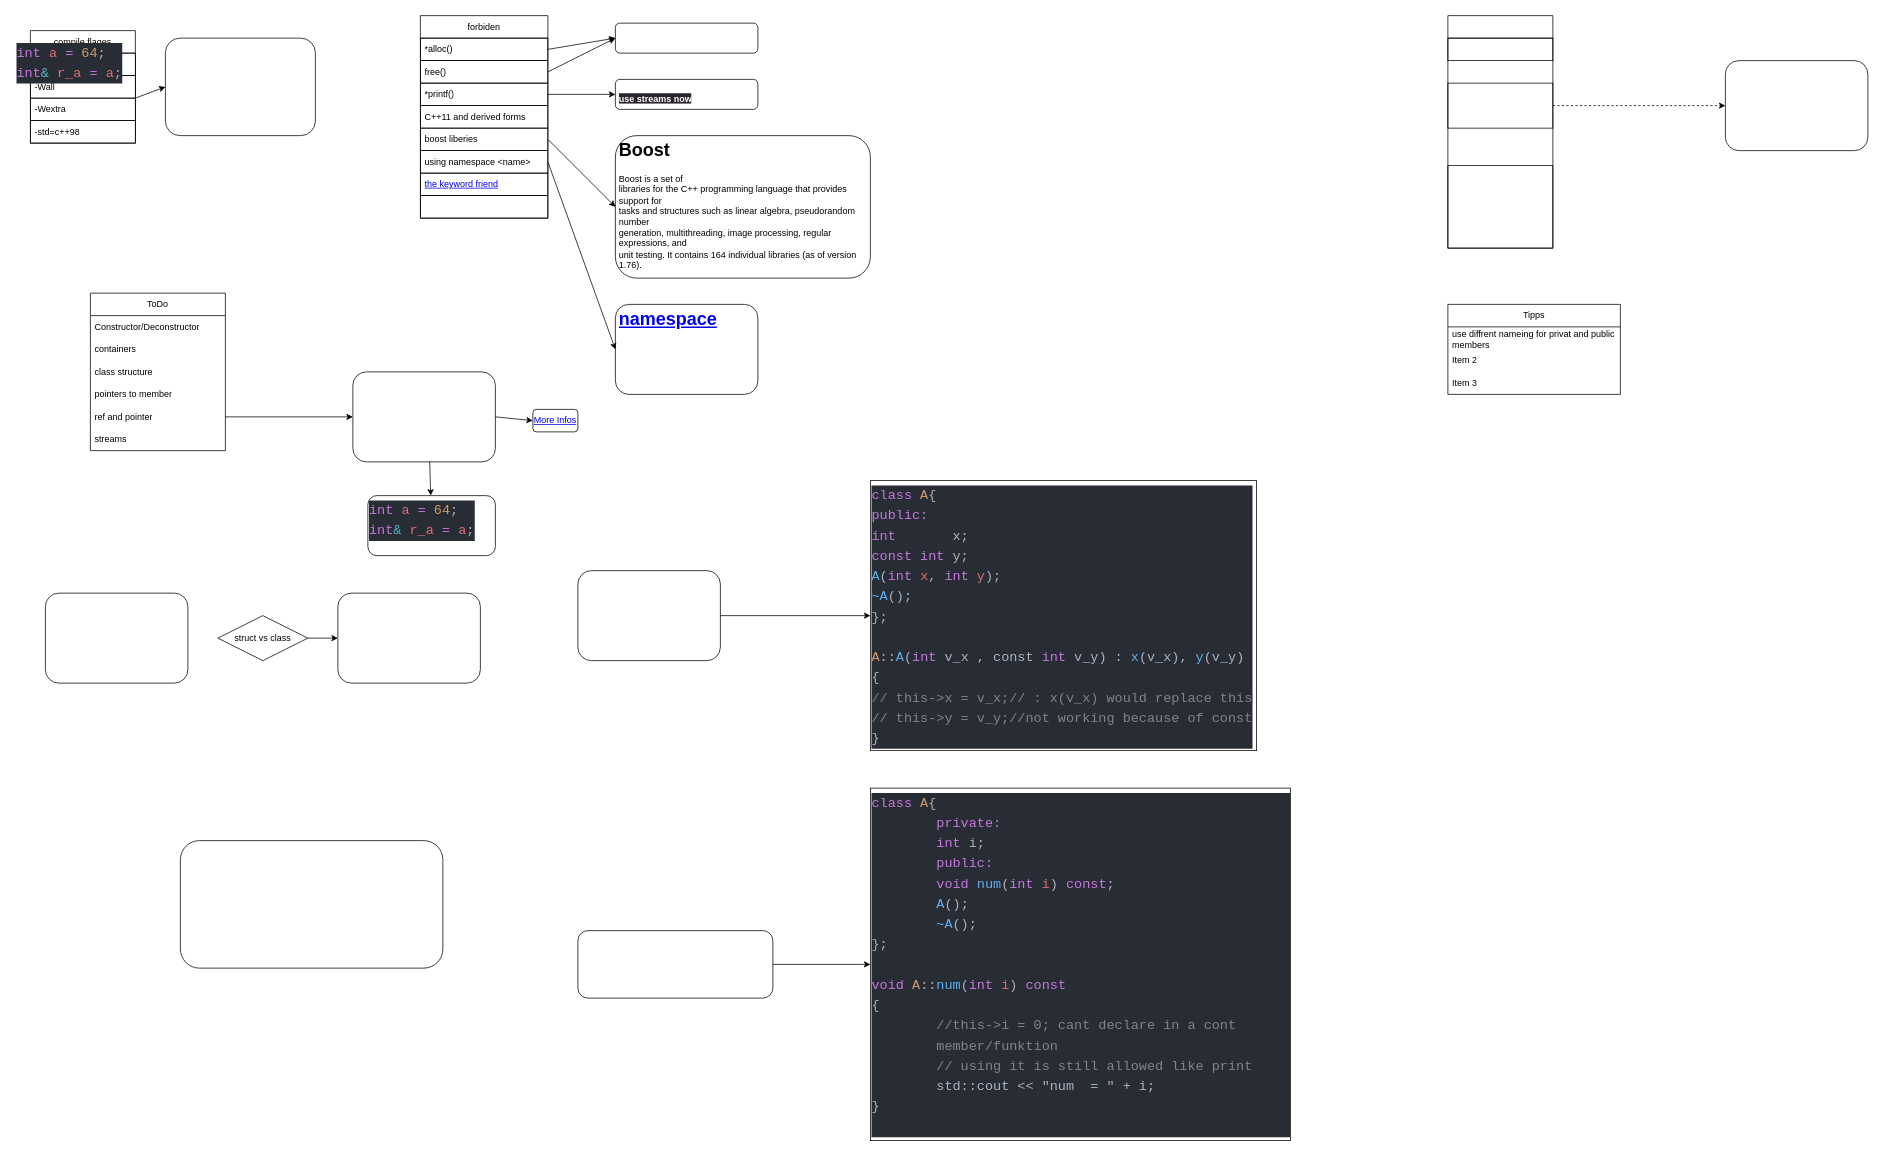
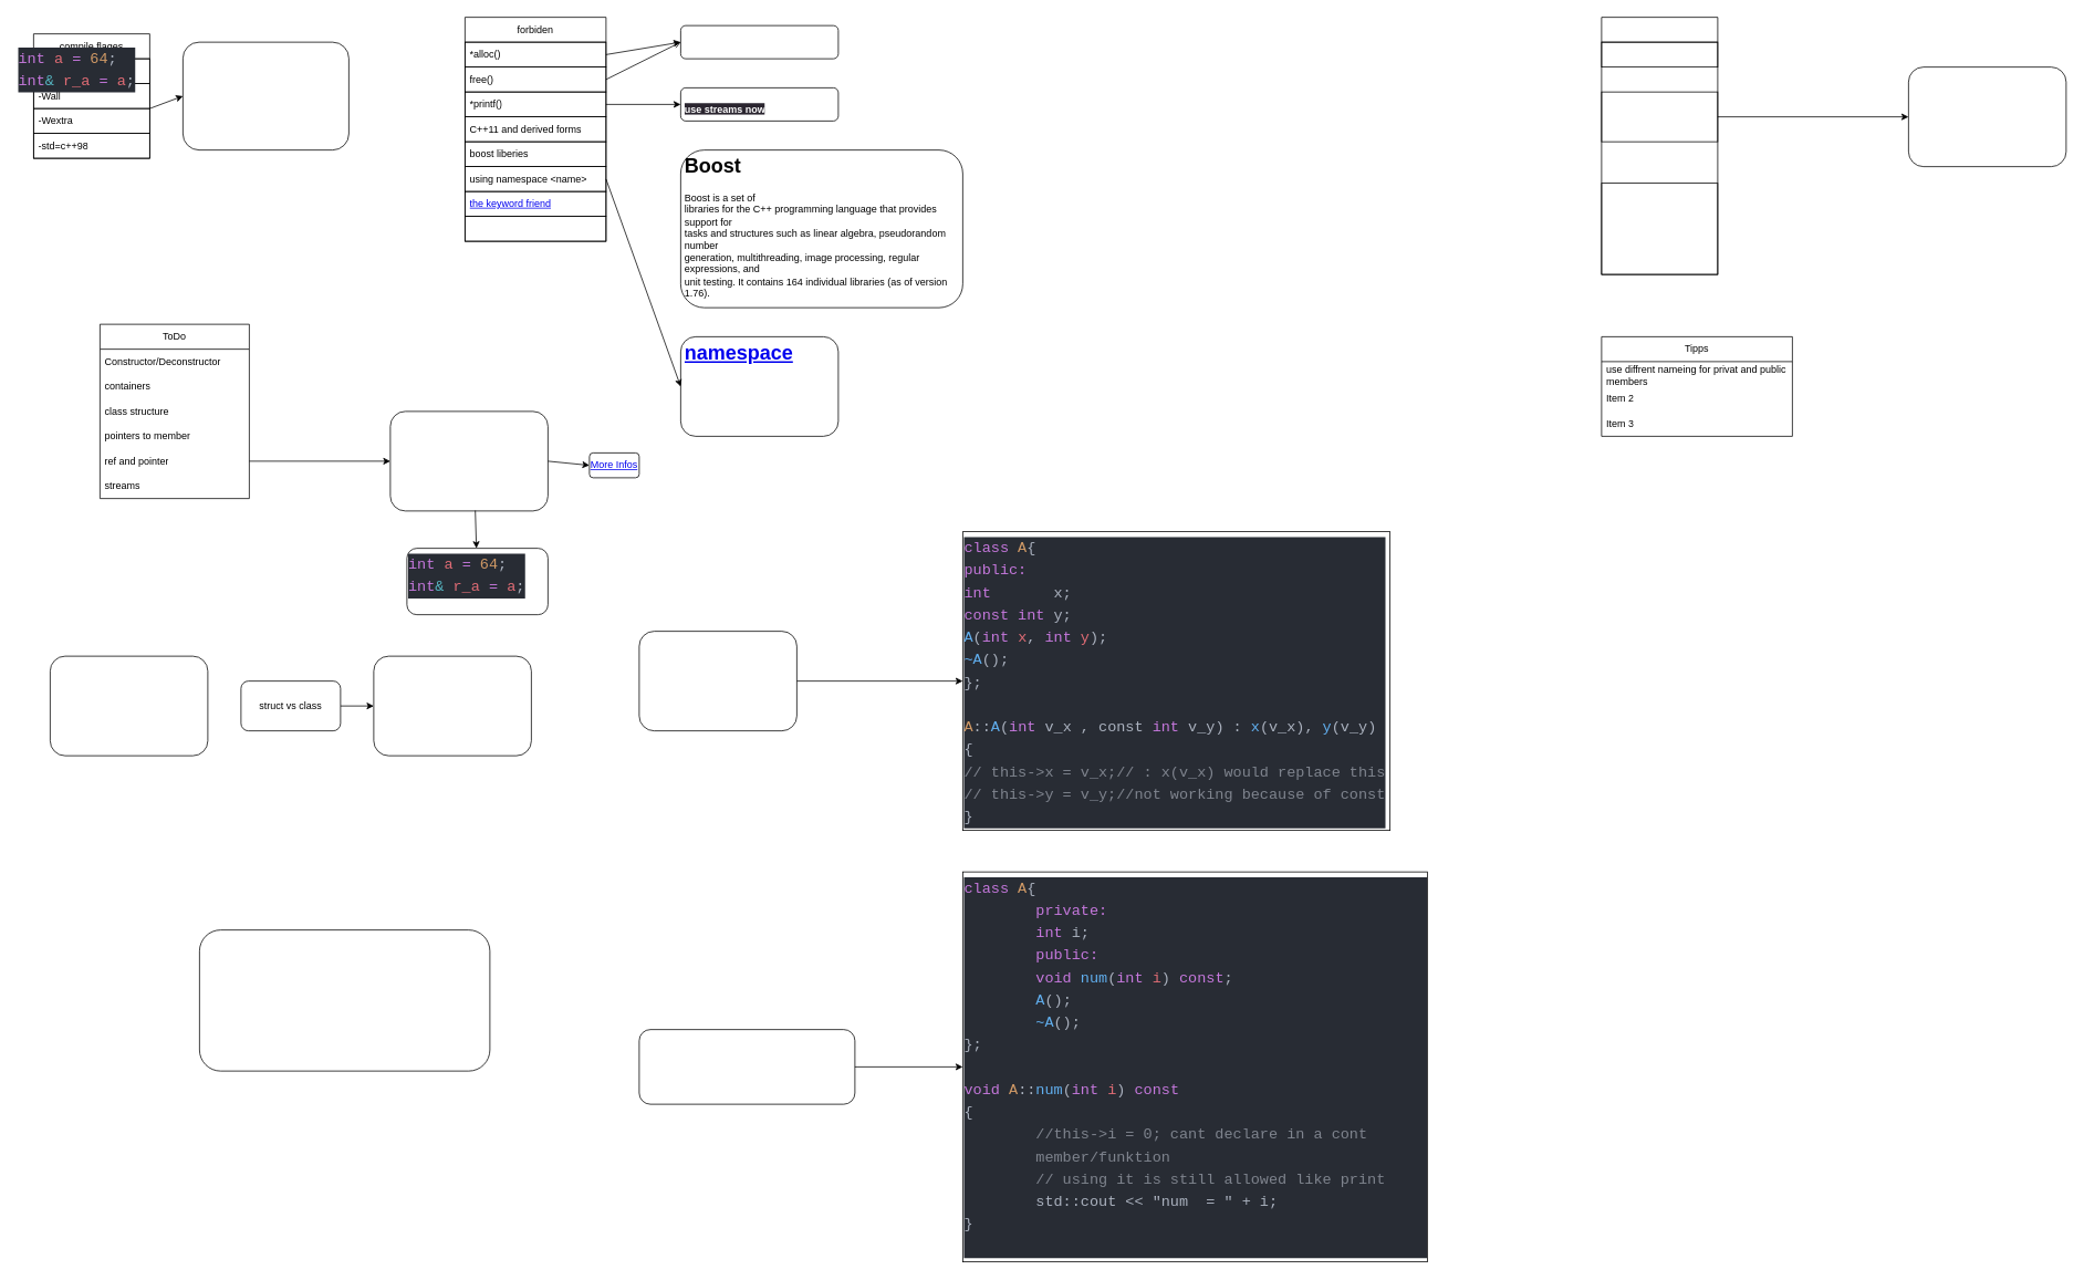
- <mxCell id="31" value="" style="endArrow=classic;html=1;fontColor=#FFFFFF;entryX=0;entryY=0.5;entryDx=0;entryDy=0;exitX=1;exitY=0.5;exitDx=0;exitDy=0;" parent="1" source="4" target="30" edge="1"><mxGeometry width="50" height="50" relative="1" as="geometry"><mxPoint x="340" y="500" as="sourcePoint" /><mxPoint x="250" y="460" as="targetPoint" /></mxGeometry></mxCell>
+ <mxCell id="31" value="" style="endArrow=open;html=1;fontColor=#FFFFFF;entryX=0;entryY=0.5;entryDx=0;entryDy=0;exitX=1;exitY=0.5;exitDx=0;exitDy=0;" parent="1" source="4" target="30" edge="1"><mxGeometry width="50" height="50" relative="1" as="geometry"><mxPoint x="340" y="500" as="sourcePoint" /><mxPoint x="250" y="460" as="targetPoint" /></mxGeometry></mxCell>
- <mxCell id="29" value="" style="endArrow=classic;html=1;fontColor=#FFFFFF;entryX=0;entryY=0.5;entryDx=0;entryDy=0;dashed=1;" parent="1" source="23" target="28" edge="1"><mxGeometry width="50" height="50" relative="1" as="geometry"><mxPoint x="1280" y="410" as="sourcePoint" /><mxPoint x="1330" y="360" as="targetPoint" /></mxGeometry></mxCell>
+ <mxCell id="29" value="" style="endArrow=classic;html=1;fontColor=#FFFFFF;entryX=0;entryY=0.5;entryDx=0;entryDy=0;" parent="1" source="23" target="28" edge="1"><mxGeometry width="50" height="50" relative="1" as="geometry"><mxPoint x="1280" y="410" as="sourcePoint" /><mxPoint x="1330" y="360" as="targetPoint" /></mxGeometry></mxCell>
- <mxCell id="11" value="" style="endArrow=classic;html=1;exitX=1;exitY=0.5;exitDx=0;exitDy=0;entryX=0;entryY=0.5;entryDx=0;entryDy=0;" parent="1" source="7" target="12" edge="1"><mxGeometry width="50" height="50" relative="1" as="geometry"><mxPoint x="640" y="350" as="sourcePoint" /><mxPoint x="900" y="410" as="targetPoint" /></mxGeometry></mxCell>
- <mxCell id="55" value="struct vs class" style="rhombus;whiteSpace=wrap;html=1;shadow=0;glass=0;strokeColor=default;" parent="1" vertex="1"><mxGeometry x="290" y="820" width="120" height="60" as="geometry" /></mxCell>
+ <mxCell id="55" value="struct vs class" style="rounded=1;whiteSpace=wrap;html=1;shadow=0;glass=0;strokeColor=default;" parent="1" vertex="1"><mxGeometry x="290" y="820" width="120" height="60" as="geometry" /></mxCell>
